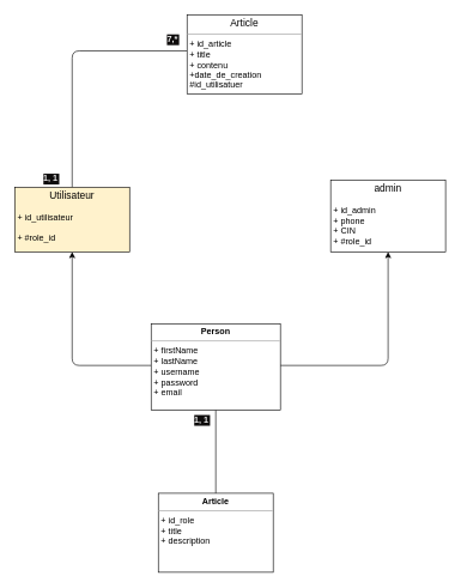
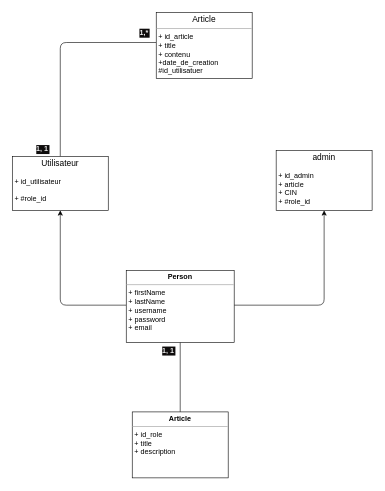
- <mxCell id="11" value="7,*" style="text;align=center;fontStyle=1;verticalAlign=middle;spacingLeft=3;spacingRight=3;strokeColor=none;rotatable=0;points=[[0,0.5],[1,0.5]];portConstraint=eastwest;labelBackgroundColor=#0e0c0c;fontColor=#F0F0F0;" parent="1" vertex="1"><mxGeometry x="200" y="40" width="80" height="26" as="geometry" /></mxCell>
+ <mxCell id="11" value="1,*" style="text;align=center;fontStyle=1;verticalAlign=middle;spacingLeft=3;spacingRight=3;strokeColor=none;rotatable=0;points=[[0,0.5],[1,0.5]];portConstraint=eastwest;labelBackgroundColor=#0e0c0c;fontColor=#F0F0F0;" parent="1" vertex="1"><mxGeometry x="200" y="40" width="80" height="26" as="geometry" /></mxCell>
- <mxCell id="8" value="&lt;p style=&quot;margin:0px;margin-top:4px;text-align:center;&quot;&gt;&lt;/p&gt;&lt;span style=&quot;font-family: &amp;quot;Nunito Sans&amp;quot;, sans-serif; font-size: 14px; background-color: rgb(255, 255, 255);&quot;&gt;&lt;div style=&quot;text-align: center;&quot;&gt;admin&lt;/div&gt;&lt;/span&gt;&lt;p style=&quot;margin:0px;margin-left:4px;&quot;&gt;&lt;br&gt;&lt;/p&gt;&lt;p style=&quot;margin:0px;margin-left:4px;&quot;&gt;+ id_admin&lt;/p&gt;&lt;p style=&quot;margin:0px;margin-left:4px;&quot;&gt;+ phone&amp;nbsp;&lt;/p&gt;&lt;p style=&quot;margin: 0px 0px 0px 4px;&quot;&gt;+ CIN&lt;span style=&quot;background-color: initial;&quot;&gt;&amp;nbsp;&lt;/span&gt;&lt;/p&gt;&lt;p style=&quot;margin:0px;margin-left:4px;&quot;&gt;+ #role_id&lt;/p&gt;" style="verticalAlign=top;align=left;overflow=fill;fontSize=12;fontFamily=Helvetica;html=1;" parent="1" vertex="1"><mxGeometry x="460" y="250" width="160" height="100" as="geometry" /></mxCell>
+ <mxCell id="8" value="&lt;p style=&quot;margin:0px;margin-top:4px;text-align:center;&quot;&gt;&lt;/p&gt;&lt;span style=&quot;font-family: &amp;quot;Nunito Sans&amp;quot;, sans-serif; font-size: 14px; background-color: rgb(255, 255, 255);&quot;&gt;&lt;div style=&quot;text-align: center;&quot;&gt;admin&lt;/div&gt;&lt;/span&gt;&lt;p style=&quot;margin:0px;margin-left:4px;&quot;&gt;&lt;br&gt;&lt;/p&gt;&lt;p style=&quot;margin:0px;margin-left:4px;&quot;&gt;+ id_admin&lt;/p&gt;&lt;p style=&quot;margin:0px;margin-left:4px;&quot;&gt;+ article&amp;nbsp;&lt;/p&gt;&lt;p style=&quot;margin: 0px 0px 0px 4px;&quot;&gt;+ CIN&lt;span style=&quot;background-color: initial;&quot;&gt;&amp;nbsp;&lt;/span&gt;&lt;/p&gt;&lt;p style=&quot;margin:0px;margin-left:4px;&quot;&gt;+ #role_id&lt;/p&gt;" style="verticalAlign=top;align=left;overflow=fill;fontSize=12;fontFamily=Helvetica;html=1;" parent="1" vertex="1"><mxGeometry x="460" y="250" width="160" height="100" as="geometry" /></mxCell>
- <mxCell id="7" value="&lt;p style=&quot;margin:0px;margin-top:4px;text-align:center;&quot;&gt;&lt;/p&gt;&lt;span style=&quot;font-family: &amp;quot;Nunito Sans&amp;quot;, sans-serif; font-size: 14px; background-color: rgb(255, 255, 255);&quot;&gt;&lt;div style=&quot;text-align: center;&quot;&gt;Utilisateur&lt;/div&gt;&lt;/span&gt;&lt;p style=&quot;margin:0px;margin-left:4px;&quot;&gt;&lt;br&gt;&lt;/p&gt;&lt;p style=&quot;margin:0px;margin-left:4px;&quot;&gt;+ id_utilisateur&lt;/p&gt;&lt;p style=&quot;margin:0px;margin-left:4px;&quot;&gt;&lt;br&gt;&lt;/p&gt;&lt;p style=&quot;margin:0px;margin-left:4px;&quot;&gt;+ #role_id&lt;/p&gt;" style="verticalAlign=top;align=left;overflow=fill;fontSize=12;fontFamily=Helvetica;html=1;fillColor=#fff2cc;" parent="1" vertex="1"><mxGeometry x="20" y="260" width="160" height="90" as="geometry" /></mxCell>
+ <mxCell id="7" value="&lt;p style=&quot;margin:0px;margin-top:4px;text-align:center;&quot;&gt;&lt;/p&gt;&lt;span style=&quot;font-family: &amp;quot;Nunito Sans&amp;quot;, sans-serif; font-size: 14px; background-color: rgb(255, 255, 255);&quot;&gt;&lt;div style=&quot;text-align: center;&quot;&gt;Utilisateur&lt;/div&gt;&lt;/span&gt;&lt;p style=&quot;margin:0px;margin-left:4px;&quot;&gt;&lt;br&gt;&lt;/p&gt;&lt;p style=&quot;margin:0px;margin-left:4px;&quot;&gt;+ id_utilisateur&lt;/p&gt;&lt;p style=&quot;margin:0px;margin-left:4px;&quot;&gt;&lt;br&gt;&lt;/p&gt;&lt;p style=&quot;margin:0px;margin-left:4px;&quot;&gt;+ #role_id&lt;/p&gt;" style="verticalAlign=top;align=left;overflow=fill;fontSize=12;fontFamily=Helvetica;html=1;" parent="1" vertex="1"><mxGeometry x="20" y="260" width="160" height="90" as="geometry" /></mxCell>
